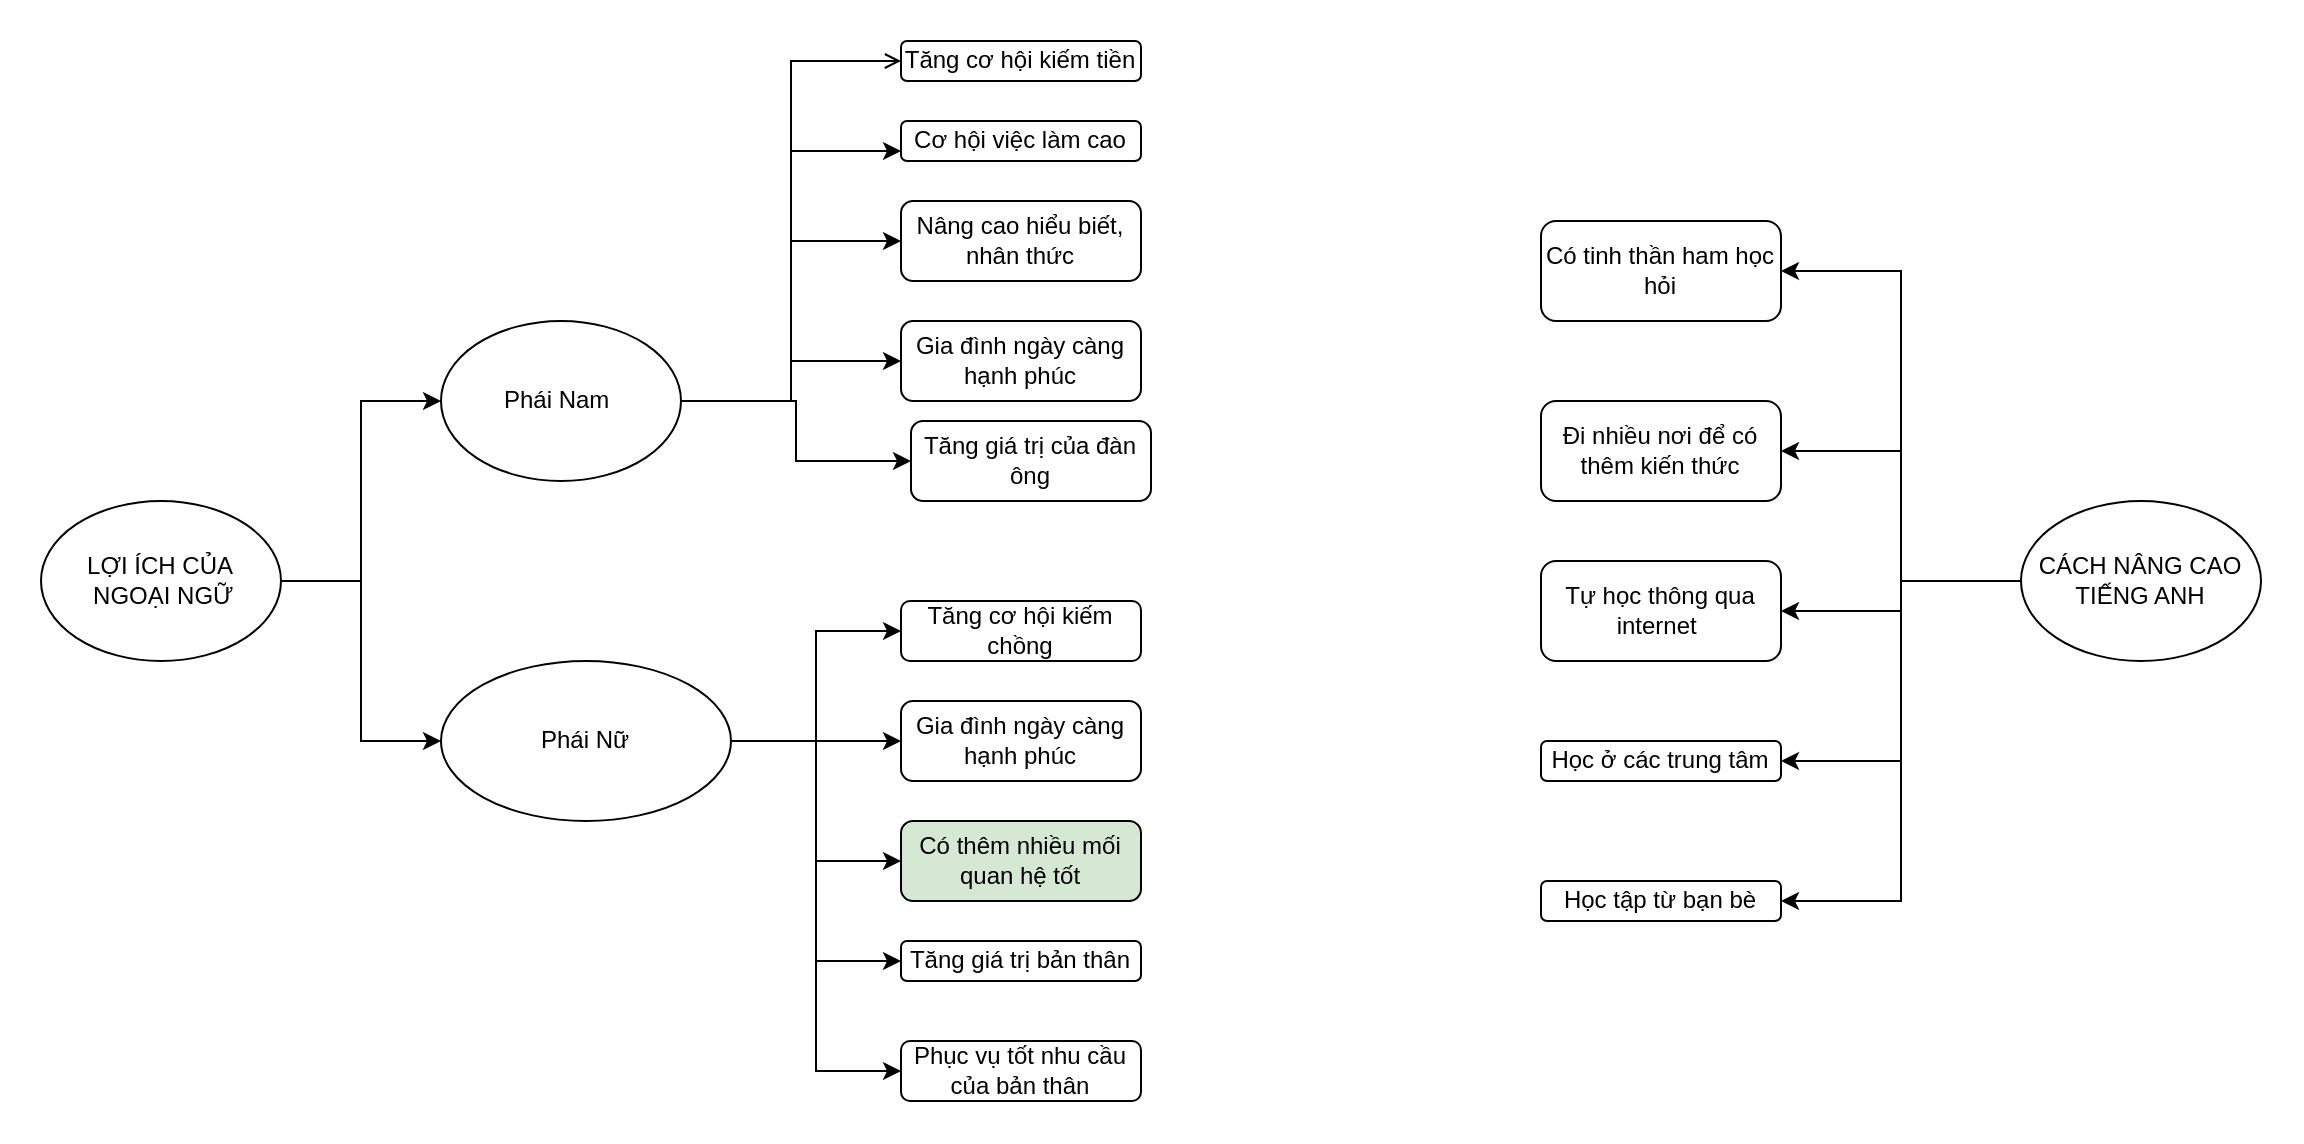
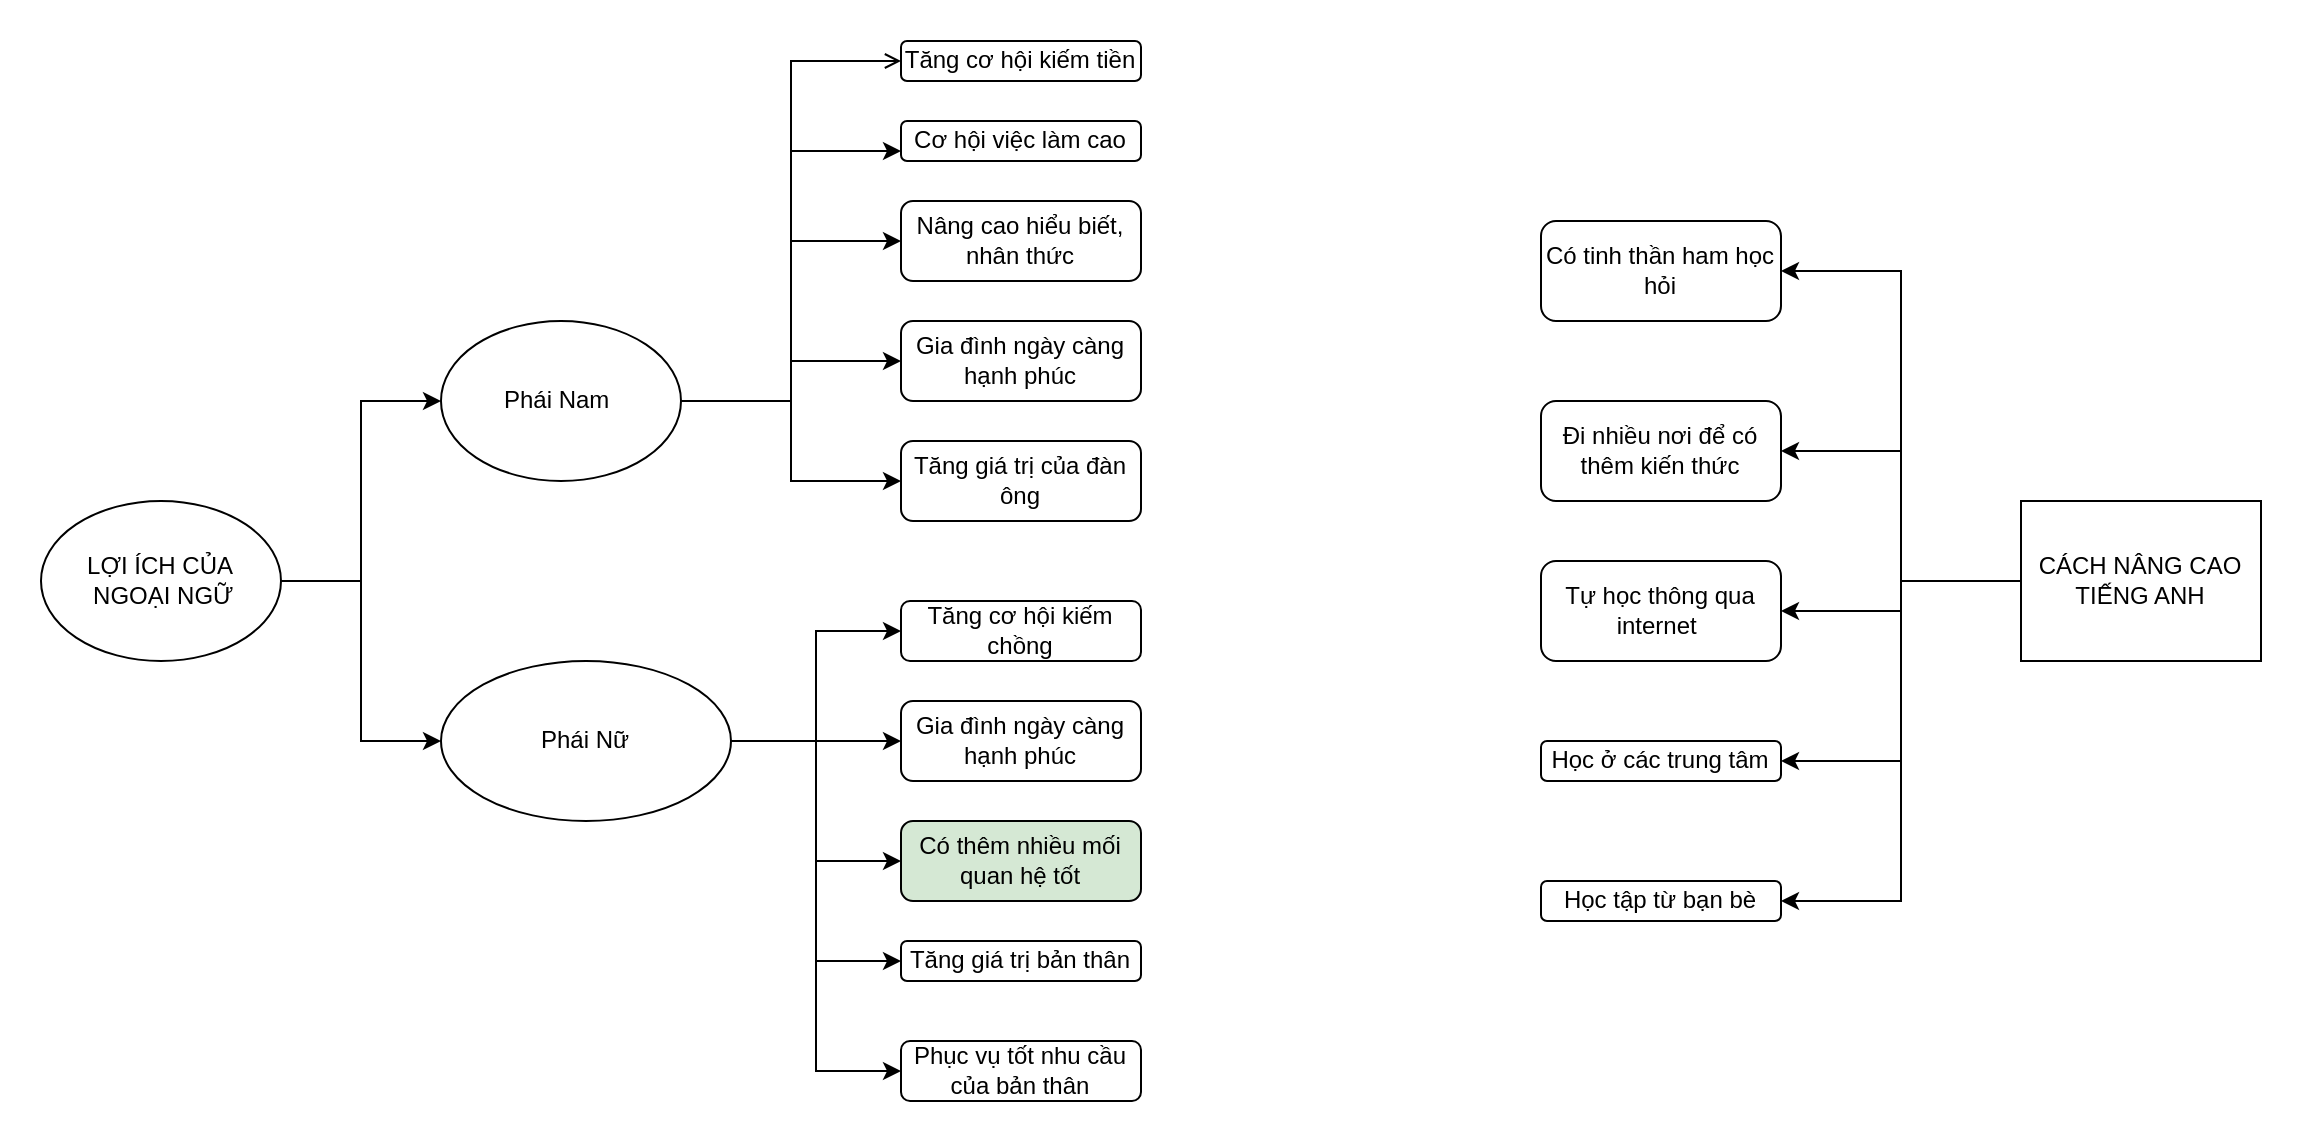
- <mxCell id="21" value="Tăng giá trị của đàn ông" style="rounded=1;whiteSpace=wrap;html=1;" vertex="1" parent="1"><mxGeometry x="455" y="210" width="120" height="40" as="geometry" /></mxCell>
+ <mxCell id="21" value="Tăng giá trị của đàn ông" style="rounded=1;whiteSpace=wrap;html=1;" vertex="1" parent="1"><mxGeometry x="450" y="220" width="120" height="40" as="geometry" /></mxCell>
- <mxCell id="32" value="CÁCH NÂNG CAO TIẾNG ANH&lt;br&gt;" style="ellipse;whiteSpace=wrap;html=1;" vertex="1" parent="1"><mxGeometry x="1010" y="250" width="120" height="80" as="geometry" /></mxCell>
+ <mxCell id="32" value="CÁCH NÂNG CAO TIẾNG ANH&lt;br&gt;" style="whiteSpace=wrap;html=1;rounded=0;" vertex="1" parent="1"><mxGeometry x="1010" y="250" width="120" height="80" as="geometry" /></mxCell>
